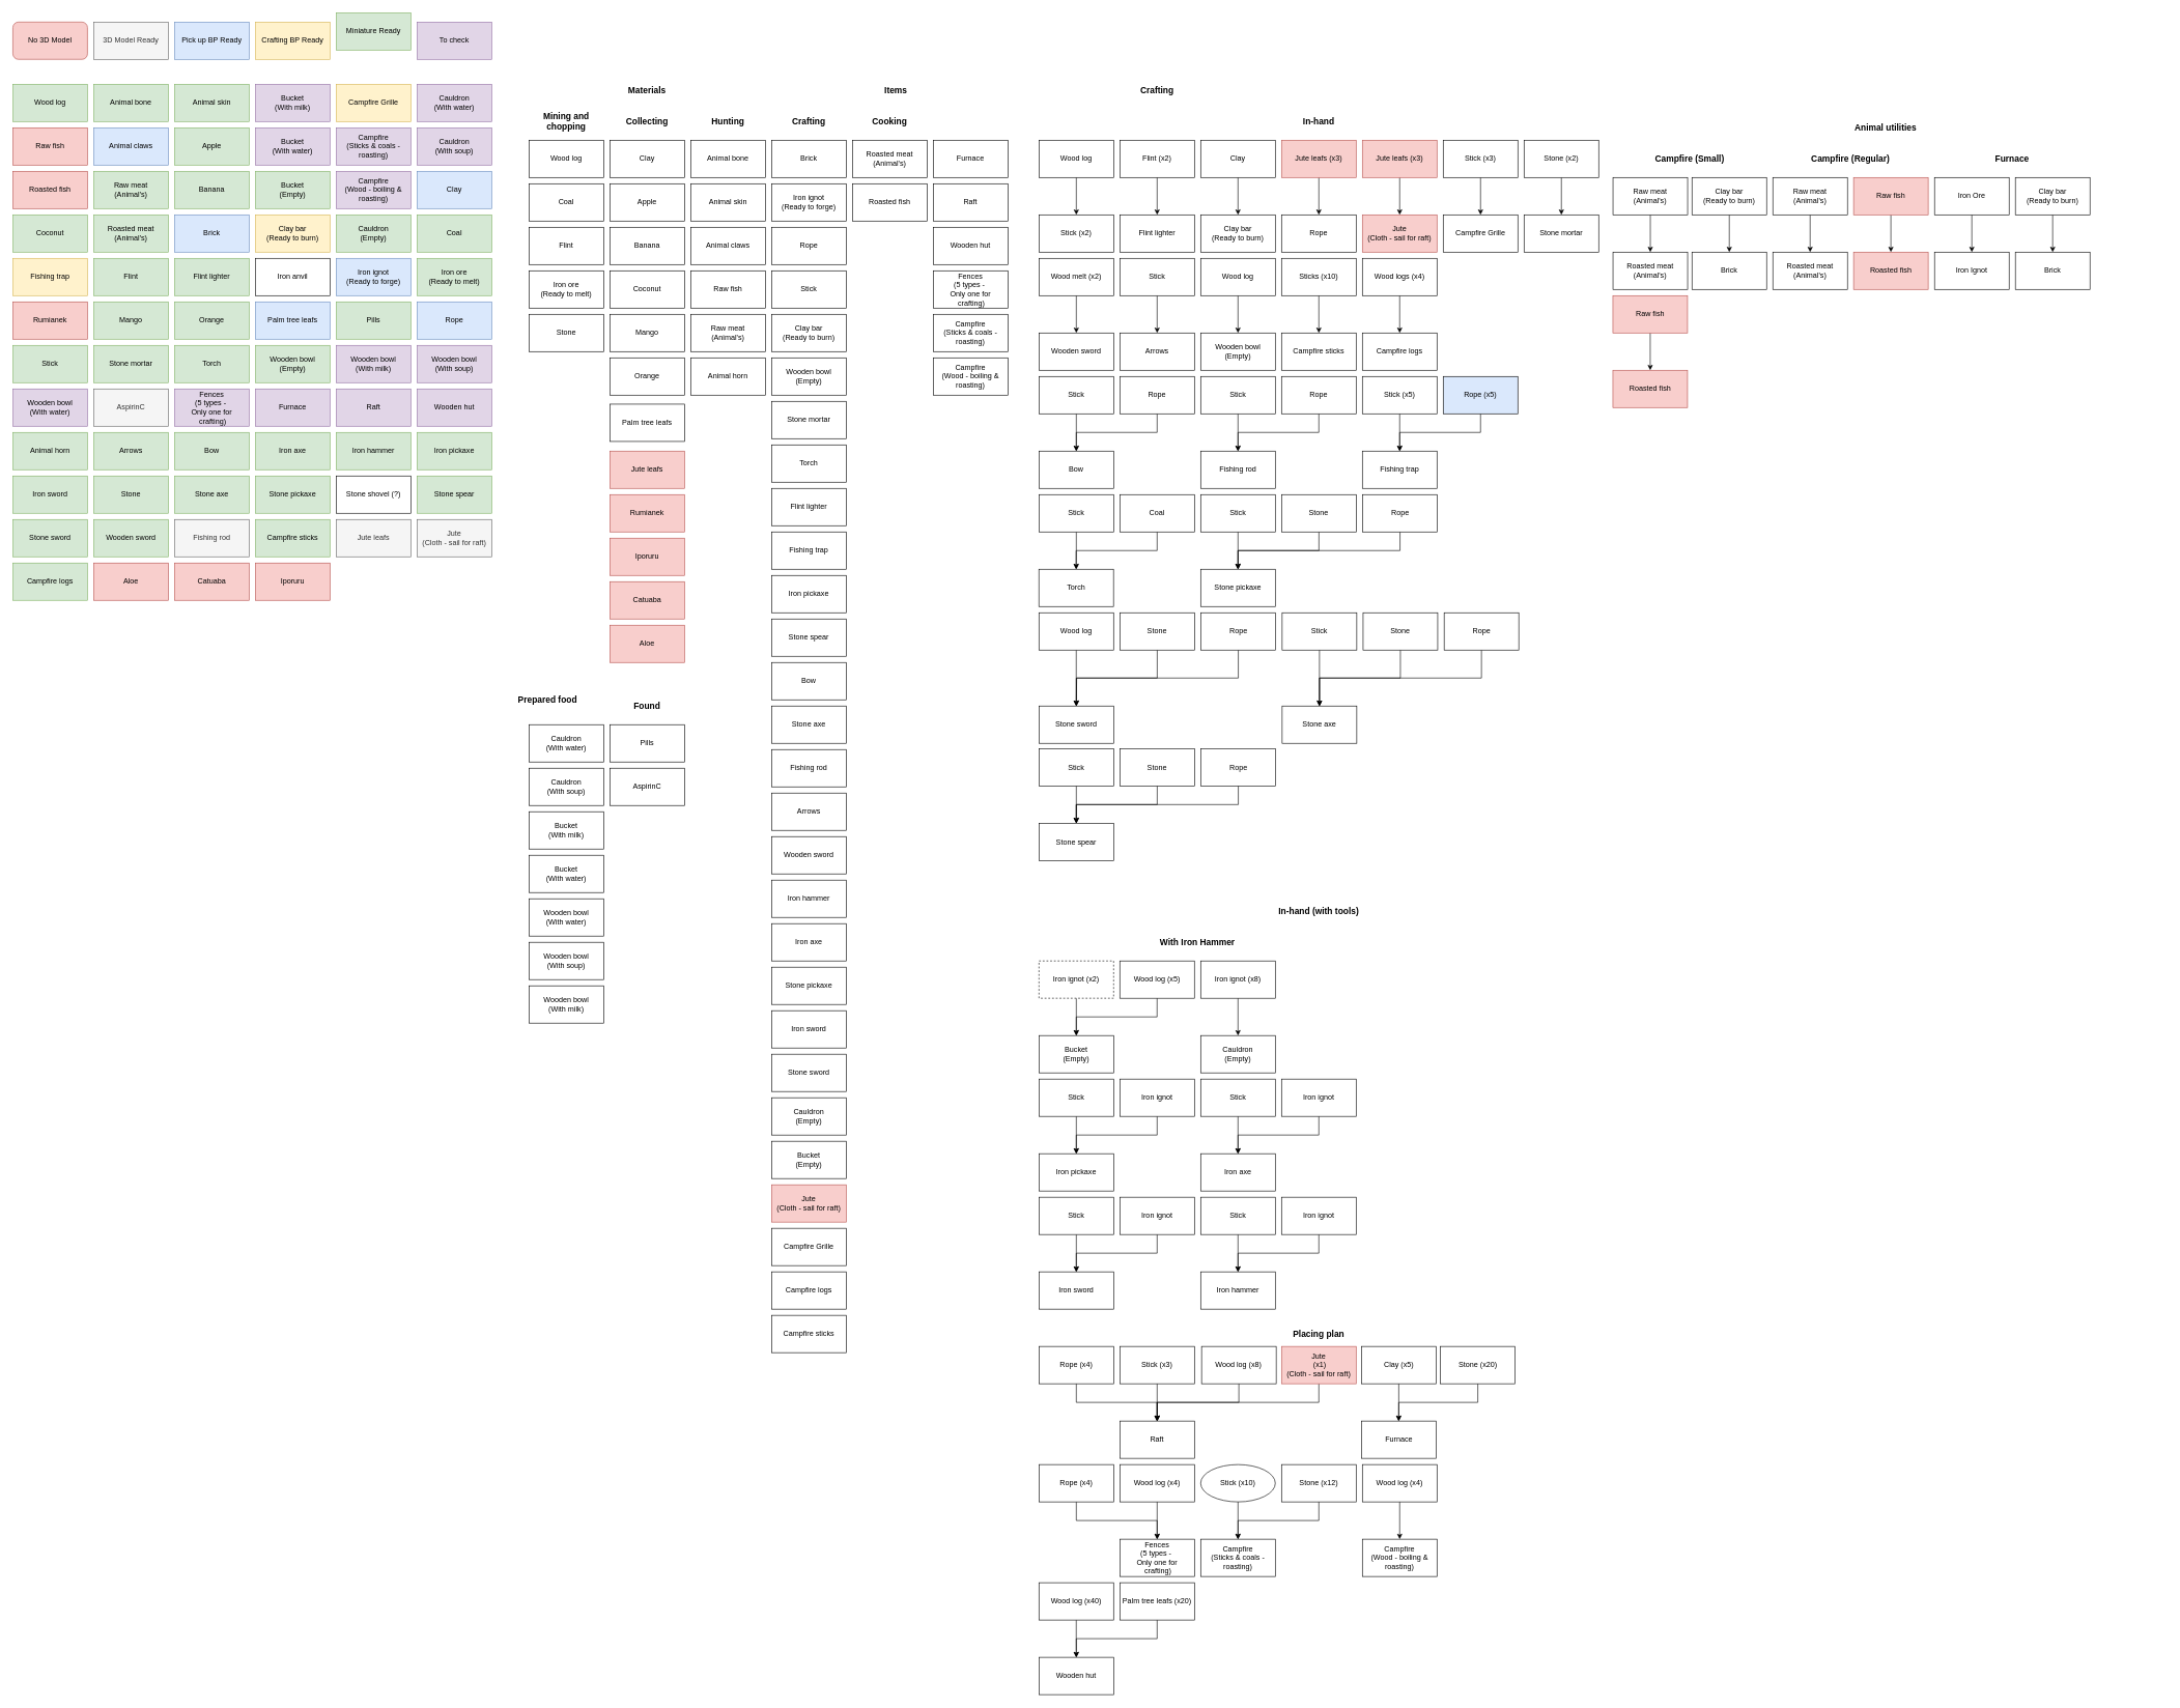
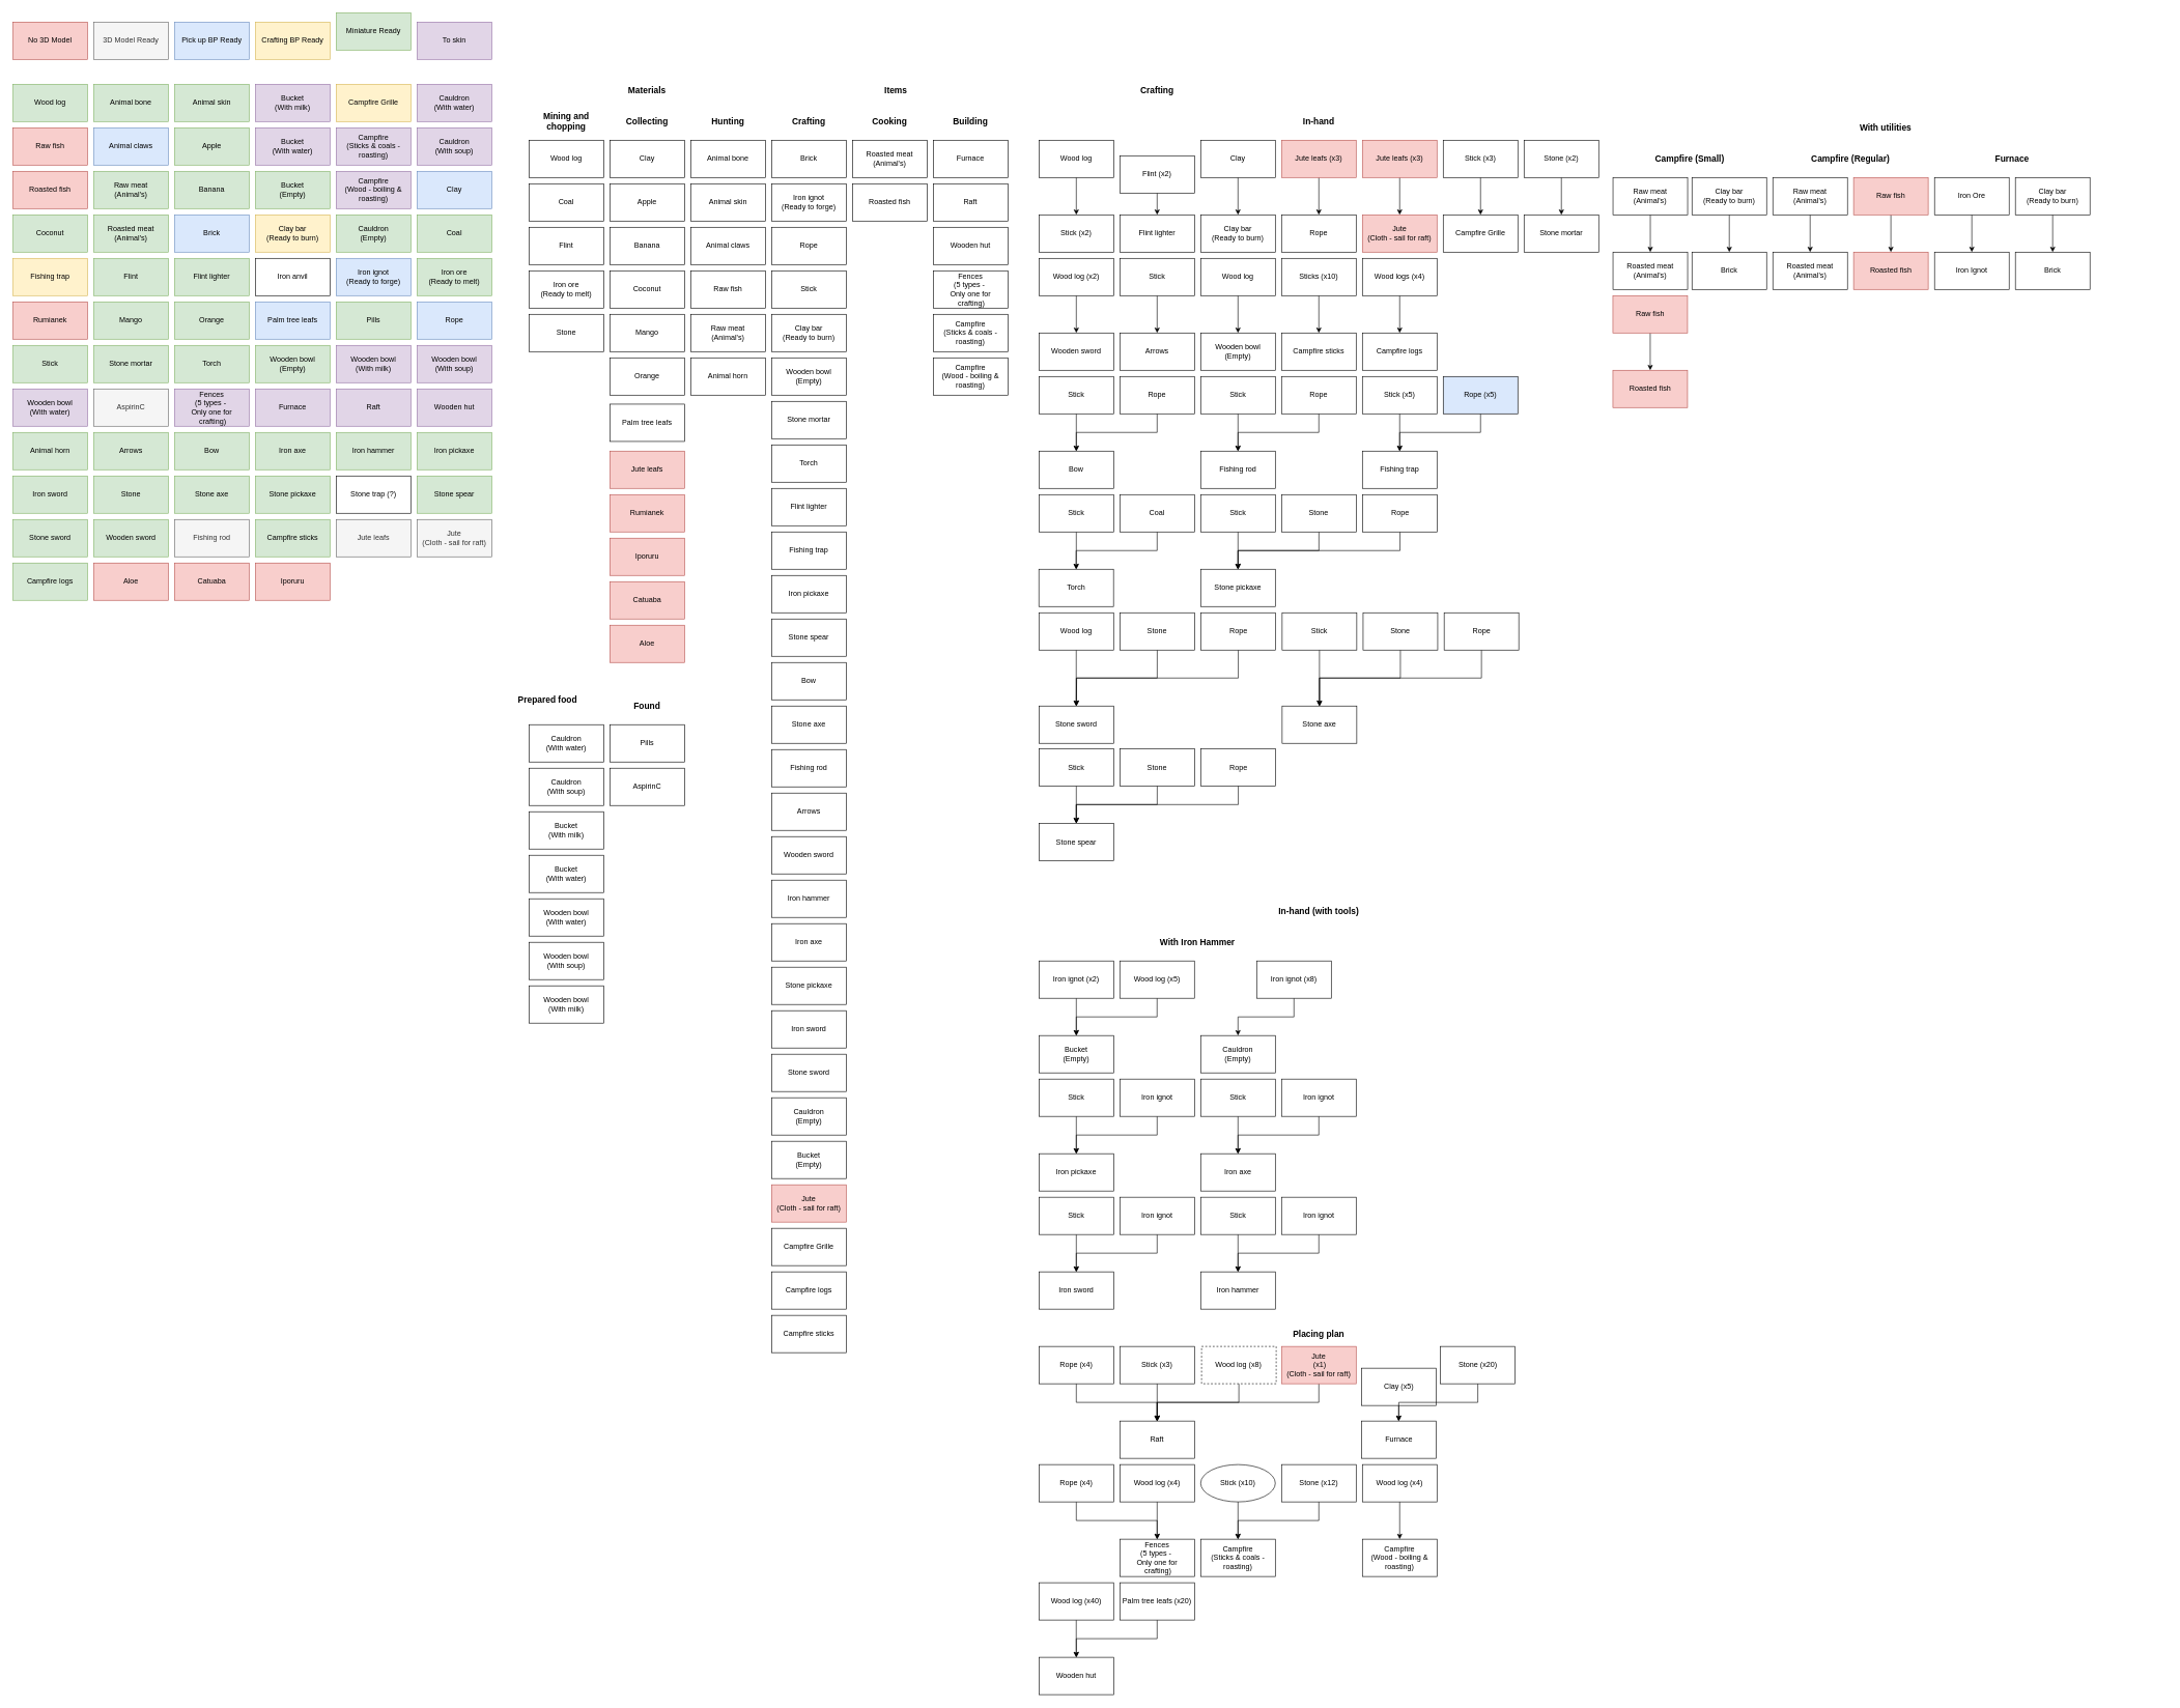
- <mxCell id="294" value="No 3D Model" style="whiteSpace=wrap;html=1;fillColor=#f8cecc;strokeColor=#b85450;rounded=1;" parent="1" vertex="1"><mxGeometry x="20" y="35" width="120" height="60" as="geometry" /></mxCell>
+ <mxCell id="294" value="No 3D Model" style="rounded=0;whiteSpace=wrap;html=1;fillColor=#f8cecc;strokeColor=#b85450;" parent="1" vertex="1"><mxGeometry x="20" y="35" width="120" height="60" as="geometry" /></mxCell>
- <mxCell id="299" value="To check&lt;br&gt;" style="rounded=0;whiteSpace=wrap;html=1;fillColor=#e1d5e7;strokeColor=#9673a6;" parent="1" vertex="1"><mxGeometry x="670" y="35" width="120" height="60" as="geometry" /></mxCell>
+ <mxCell id="299" value="To skin&lt;br&gt;" style="rounded=0;whiteSpace=wrap;html=1;fillColor=#e1d5e7;strokeColor=#9673a6;" parent="1" vertex="1"><mxGeometry x="670" y="35" width="120" height="60" as="geometry" /></mxCell>
+ <mxCell id="102" value="Building" style="text;html=1;strokeColor=none;fillColor=none;align=center;verticalAlign=middle;whiteSpace=wrap;rounded=0;fontStyle=1;fontSize=14;" parent="1" vertex="1"><mxGeometry x="1500" y="175" width="120" height="40" as="geometry" /></mxCell>
- <mxCell id="302" value="Animal utilities&lt;br&gt;" style="text;html=1;strokeColor=none;fillColor=none;align=center;verticalAlign=middle;whiteSpace=wrap;rounded=0;fontStyle=1;fontSize=14;" parent="1" vertex="1"><mxGeometry x="2580" y="185" width="903" height="40" as="geometry" /></mxCell>
+ <mxCell id="302" value="With utilities&lt;br&gt;" style="text;html=1;strokeColor=none;fillColor=none;align=center;verticalAlign=middle;whiteSpace=wrap;rounded=0;fontStyle=1;fontSize=14;" parent="1" vertex="1"><mxGeometry x="2580" y="185" width="903" height="40" as="geometry" /></mxCell>
- <mxCell id="129" value="Flint (x2)&lt;br&gt;" style="rounded=0;whiteSpace=wrap;html=1;" parent="1" vertex="1"><mxGeometry x="1800" y="225" width="120" height="60" as="geometry" /></mxCell>
+ <mxCell id="129" value="Flint (x2)&lt;br&gt;" style="rounded=0;whiteSpace=wrap;html=1;" parent="1" vertex="1"><mxGeometry x="1800" y="250" width="120" height="60" as="geometry" /></mxCell>
- <mxCell id="220" value="Wood melt (x2)" style="rounded=0;whiteSpace=wrap;html=1;" parent="1" vertex="1"><mxGeometry x="1670" y="415" width="120" height="60" as="geometry" /></mxCell>
+ <mxCell id="220" value="Wood log (x2)" style="rounded=0;whiteSpace=wrap;html=1;" parent="1" vertex="1"><mxGeometry x="1670" y="415" width="120" height="60" as="geometry" /></mxCell>
- <mxCell id="57" value="Stone shovel (?)&lt;br&gt;" style="rounded=0;whiteSpace=wrap;html=1;" parent="1" vertex="1"><mxGeometry x="540" y="765" width="120" height="60" as="geometry" /></mxCell>
+ <mxCell id="57" value="Stone trap (?)&lt;br&gt;" style="rounded=0;whiteSpace=wrap;html=1;" parent="1" vertex="1"><mxGeometry x="540" y="765" width="120" height="60" as="geometry" /></mxCell>
- <mxCell id="184" value="Iron ignot (x2)&lt;br&gt;" style="rounded=0;whiteSpace=wrap;html=1;dashed=1;" parent="1" vertex="1"><mxGeometry x="1670" y="1545" width="120" height="60" as="geometry" /></mxCell>
+ <mxCell id="184" value="Iron ignot (x2)&lt;br&gt;" style="rounded=0;whiteSpace=wrap;html=1;" parent="1" vertex="1"><mxGeometry x="1670" y="1545" width="120" height="60" as="geometry" /></mxCell>
- <mxCell id="317" value="Iron ignot (x8)&lt;br&gt;" style="rounded=0;whiteSpace=wrap;html=1;" parent="1" vertex="1"><mxGeometry x="1930" y="1545" width="120" height="60" as="geometry" /></mxCell>
+ <mxCell id="317" value="Iron ignot (x8)&lt;br&gt;" style="rounded=0;whiteSpace=wrap;html=1;" parent="1" vertex="1"><mxGeometry x="2020" y="1545" width="120" height="60" as="geometry" /></mxCell>
- <mxCell id="179" value="Wood log (x8)" style="rounded=0;whiteSpace=wrap;html=1;" parent="1" vertex="1"><mxGeometry x="1931.429" y="2165" width="120" height="60" as="geometry" /></mxCell>
+ <mxCell id="179" value="Wood log (x8)" style="rounded=0;whiteSpace=wrap;html=1;dashed=1;" parent="1" vertex="1"><mxGeometry x="1931.429" y="2165" width="120" height="60" as="geometry" /></mxCell>
- <mxCell id="165" value="Clay (x5)&lt;br&gt;" style="rounded=0;whiteSpace=wrap;html=1;" parent="1" vertex="1"><mxGeometry x="2188.5" y="2165" width="120" height="60" as="geometry" /></mxCell>
+ <mxCell id="165" value="Clay (x5)&lt;br&gt;" style="rounded=0;whiteSpace=wrap;html=1;" parent="1" vertex="1"><mxGeometry x="2188.5" y="2200" width="120" height="60" as="geometry" /></mxCell>
